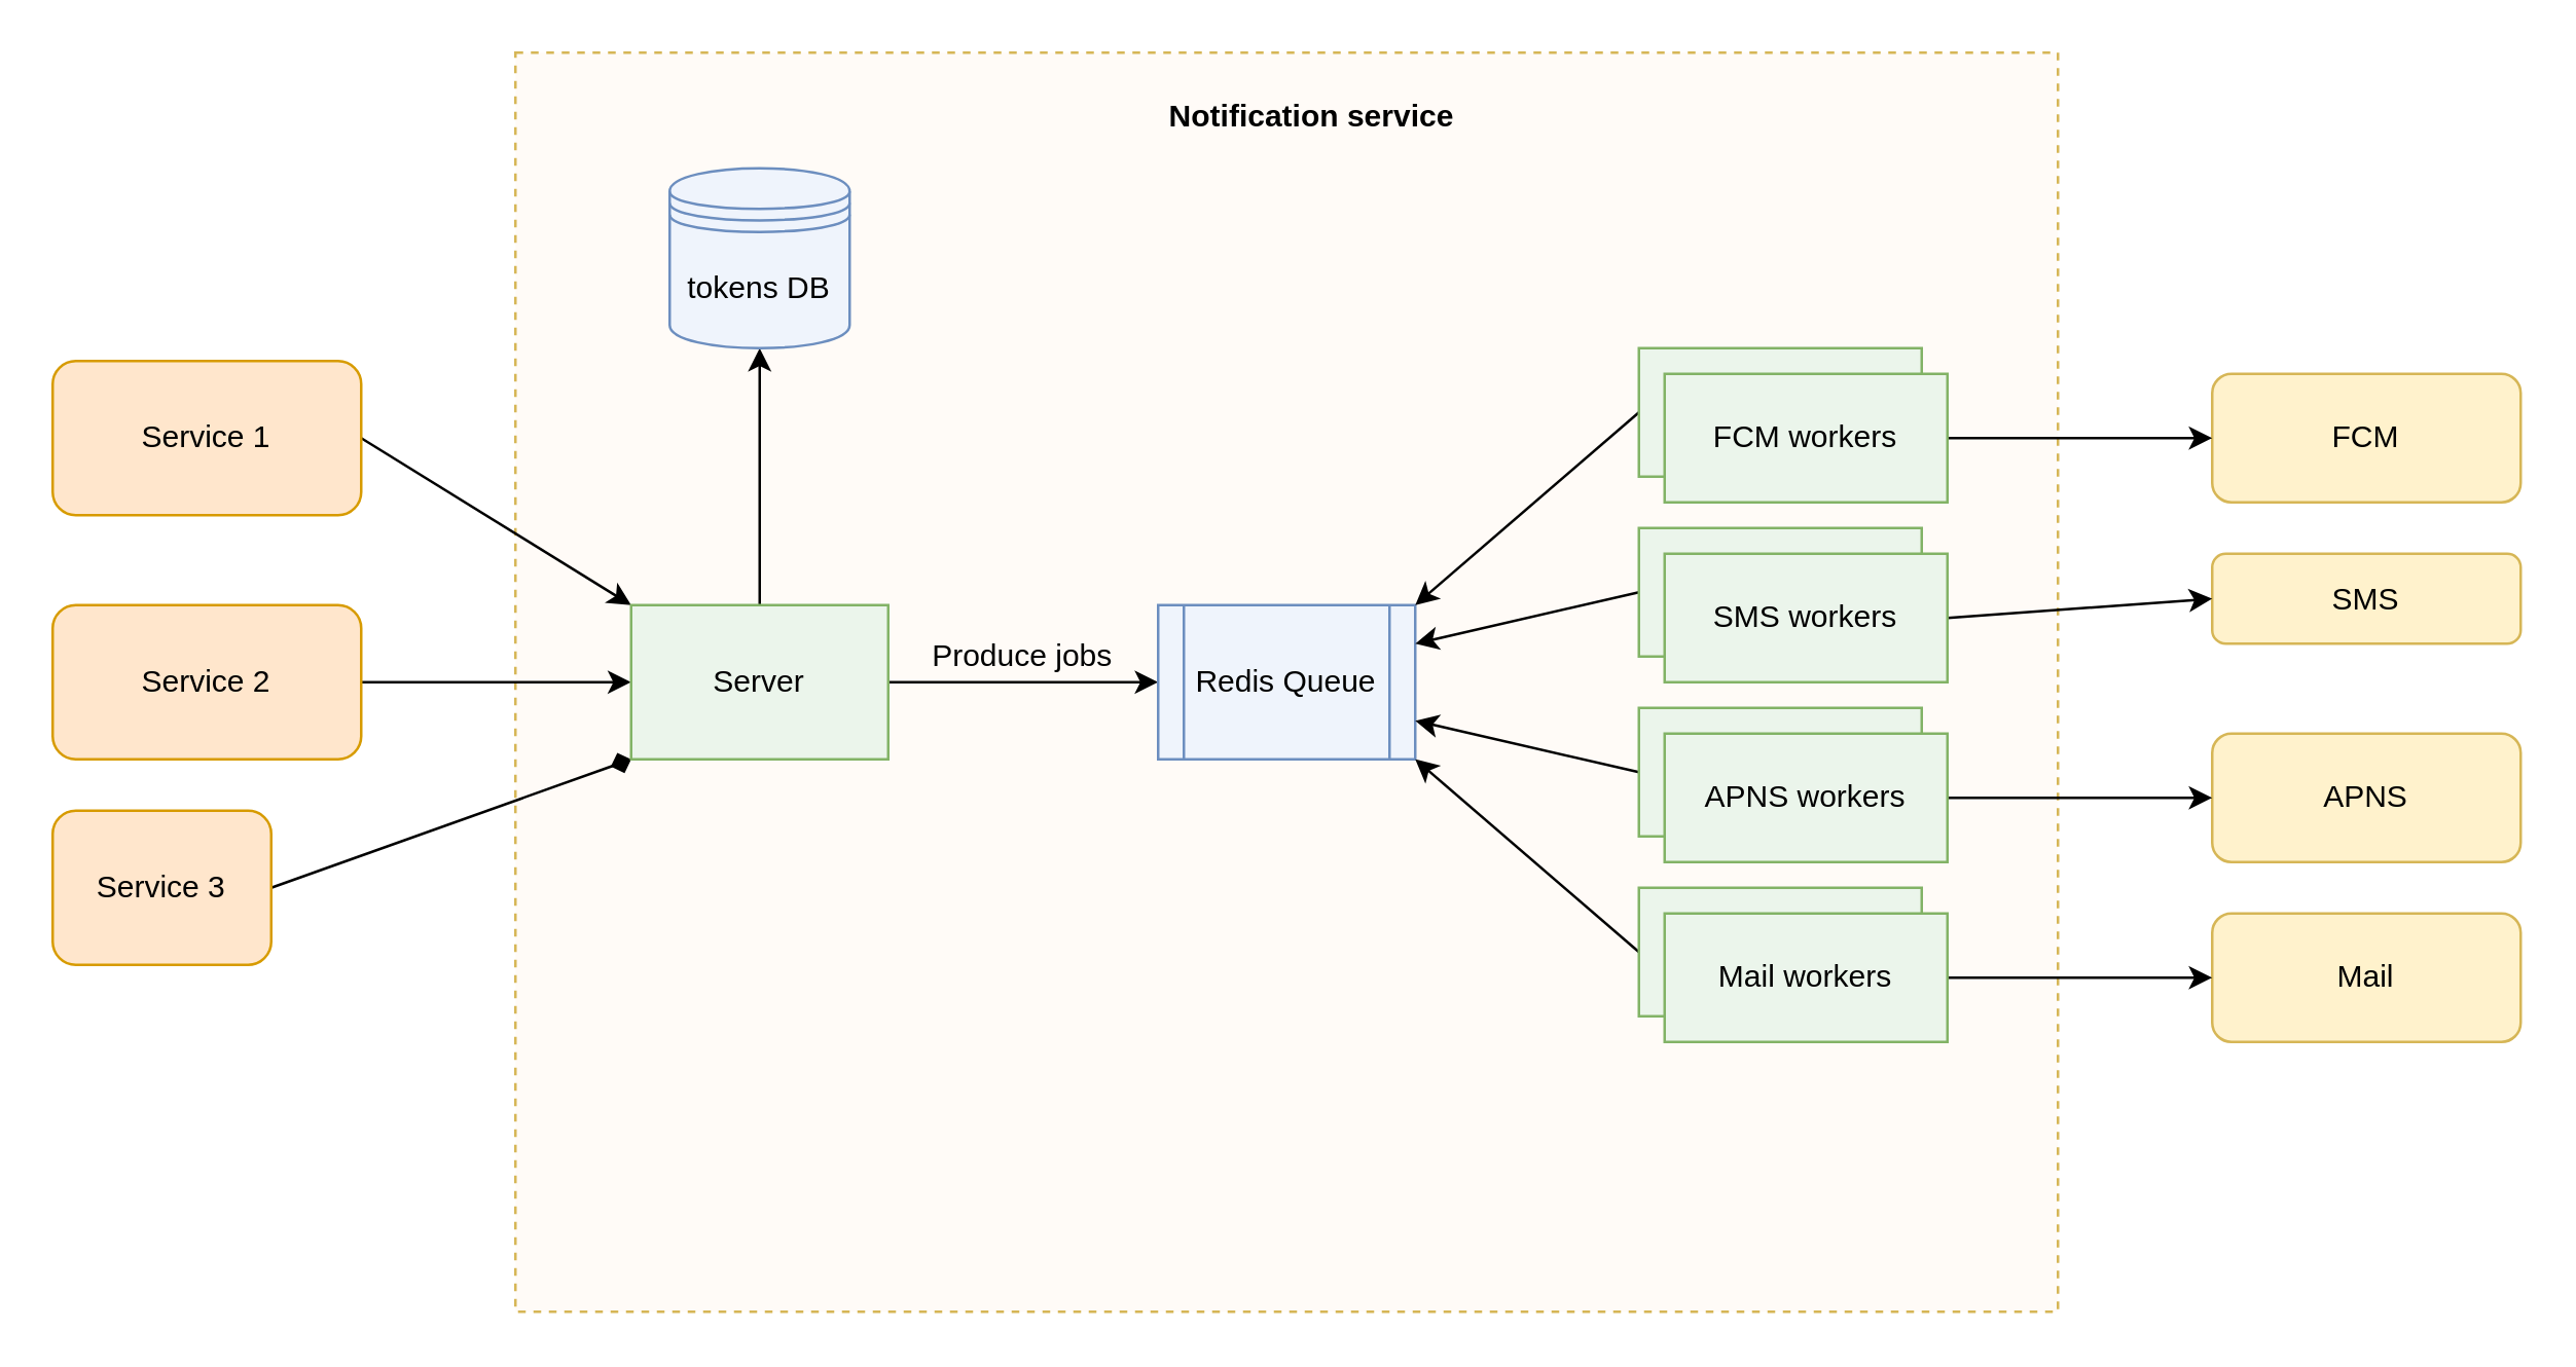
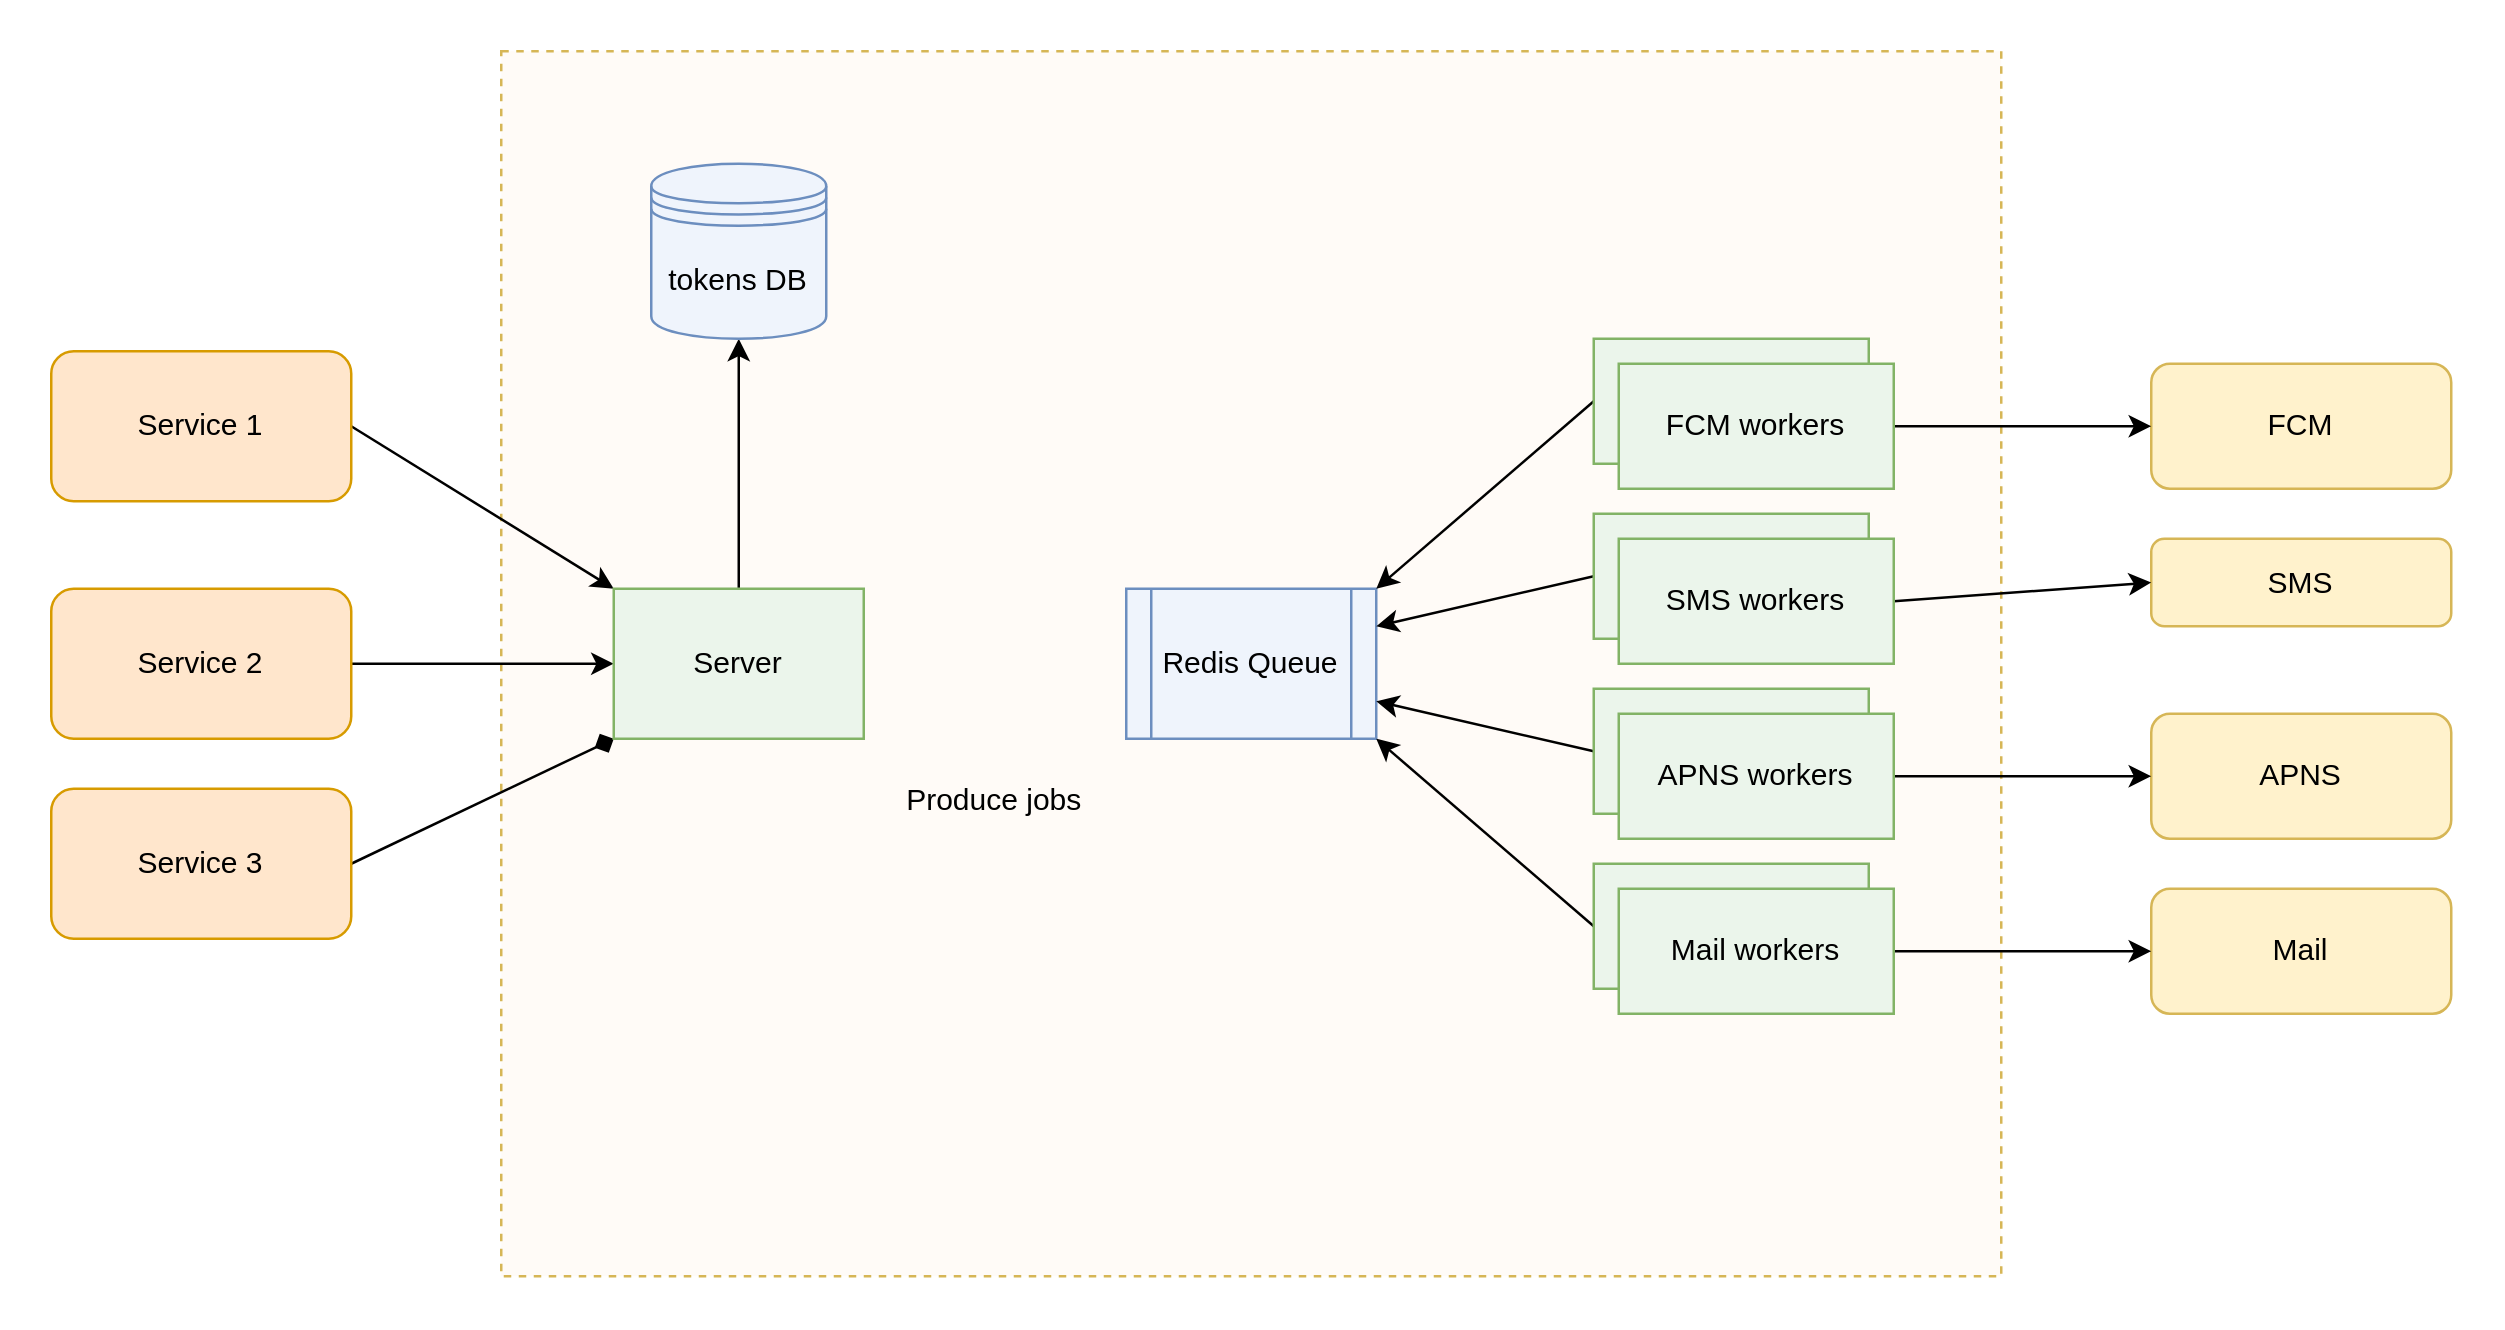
- <mxCell id="12" value="Notification service" style="text;html=1;strokeColor=none;fillColor=none;align=center;verticalAlign=middle;whiteSpace=wrap;rounded=0;fontStyle=1" vertex="1" parent="1"><mxGeometry x="450" y="35" width="120" height="20" as="geometry" /></mxCell>
- <mxCell id="35" value="Produce jobs" style="text;html=1;strokeColor=none;fillColor=none;align=center;verticalAlign=middle;whiteSpace=wrap;rounded=0;" vertex="1" parent="1"><mxGeometry x="360" y="245" width="75" height="20" as="geometry" /></mxCell>
+ <mxCell id="35" value="Produce jobs" style="text;html=1;strokeColor=none;fillColor=none;align=center;verticalAlign=middle;whiteSpace=wrap;rounded=0;" vertex="1" parent="1"><mxGeometry x="360" y="310" width="75" height="20" as="geometry" /></mxCell>
- <mxCell id="13" style="edgeStyle=orthogonalEdgeStyle;rounded=0;orthogonalLoop=1;jettySize=auto;html=1;exitX=1;exitY=0.5;exitDx=0;exitDy=0;" edge="1" parent="1" source="15" target="17"><mxGeometry relative="1" as="geometry" /></mxCell>
- <mxCell id="8" value="Service 3" style="rounded=1;whiteSpace=wrap;html=1;fillColor=#ffe6cc;strokeColor=#d79b00;" vertex="1" parent="1"><mxGeometry x="20" y="315" width="85" height="60" as="geometry" /></mxCell>
+ <mxCell id="8" value="Service 3" style="rounded=1;whiteSpace=wrap;html=1;fillColor=#ffe6cc;strokeColor=#d79b00;" vertex="1" parent="1"><mxGeometry x="20" y="315" width="120" height="60" as="geometry" /></mxCell>
